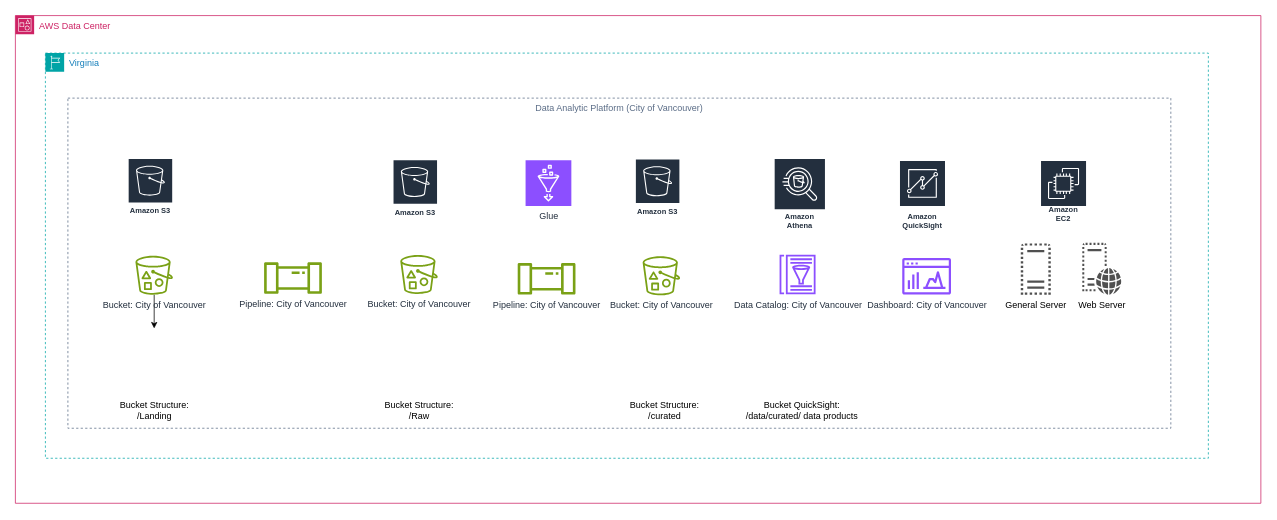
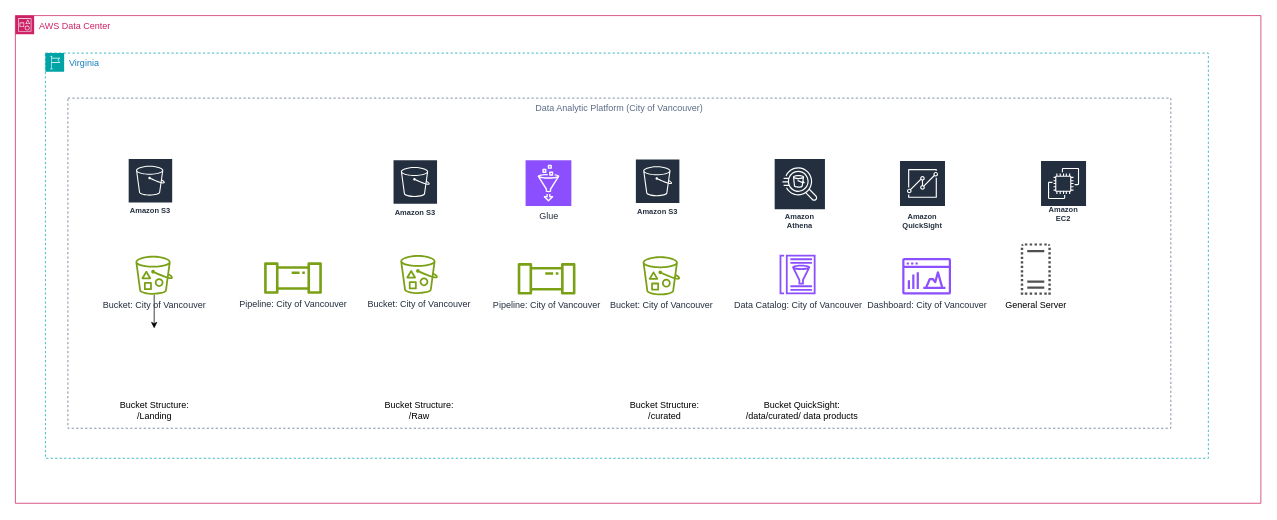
- <mxCell id="25" value="Web Server" style="sketch=0;pointerEvents=1;shadow=0;dashed=0;html=1;strokeColor=none;fillColor=#505050;labelPosition=center;verticalLabelPosition=bottom;verticalAlign=top;outlineConnect=0;align=center;shape=mxgraph.office.servers.virtual_web_server;" vertex="1" parent="3"><mxGeometry x="1382" y="252.8" width="52" height="69.24" as="geometry" /></mxCell>
